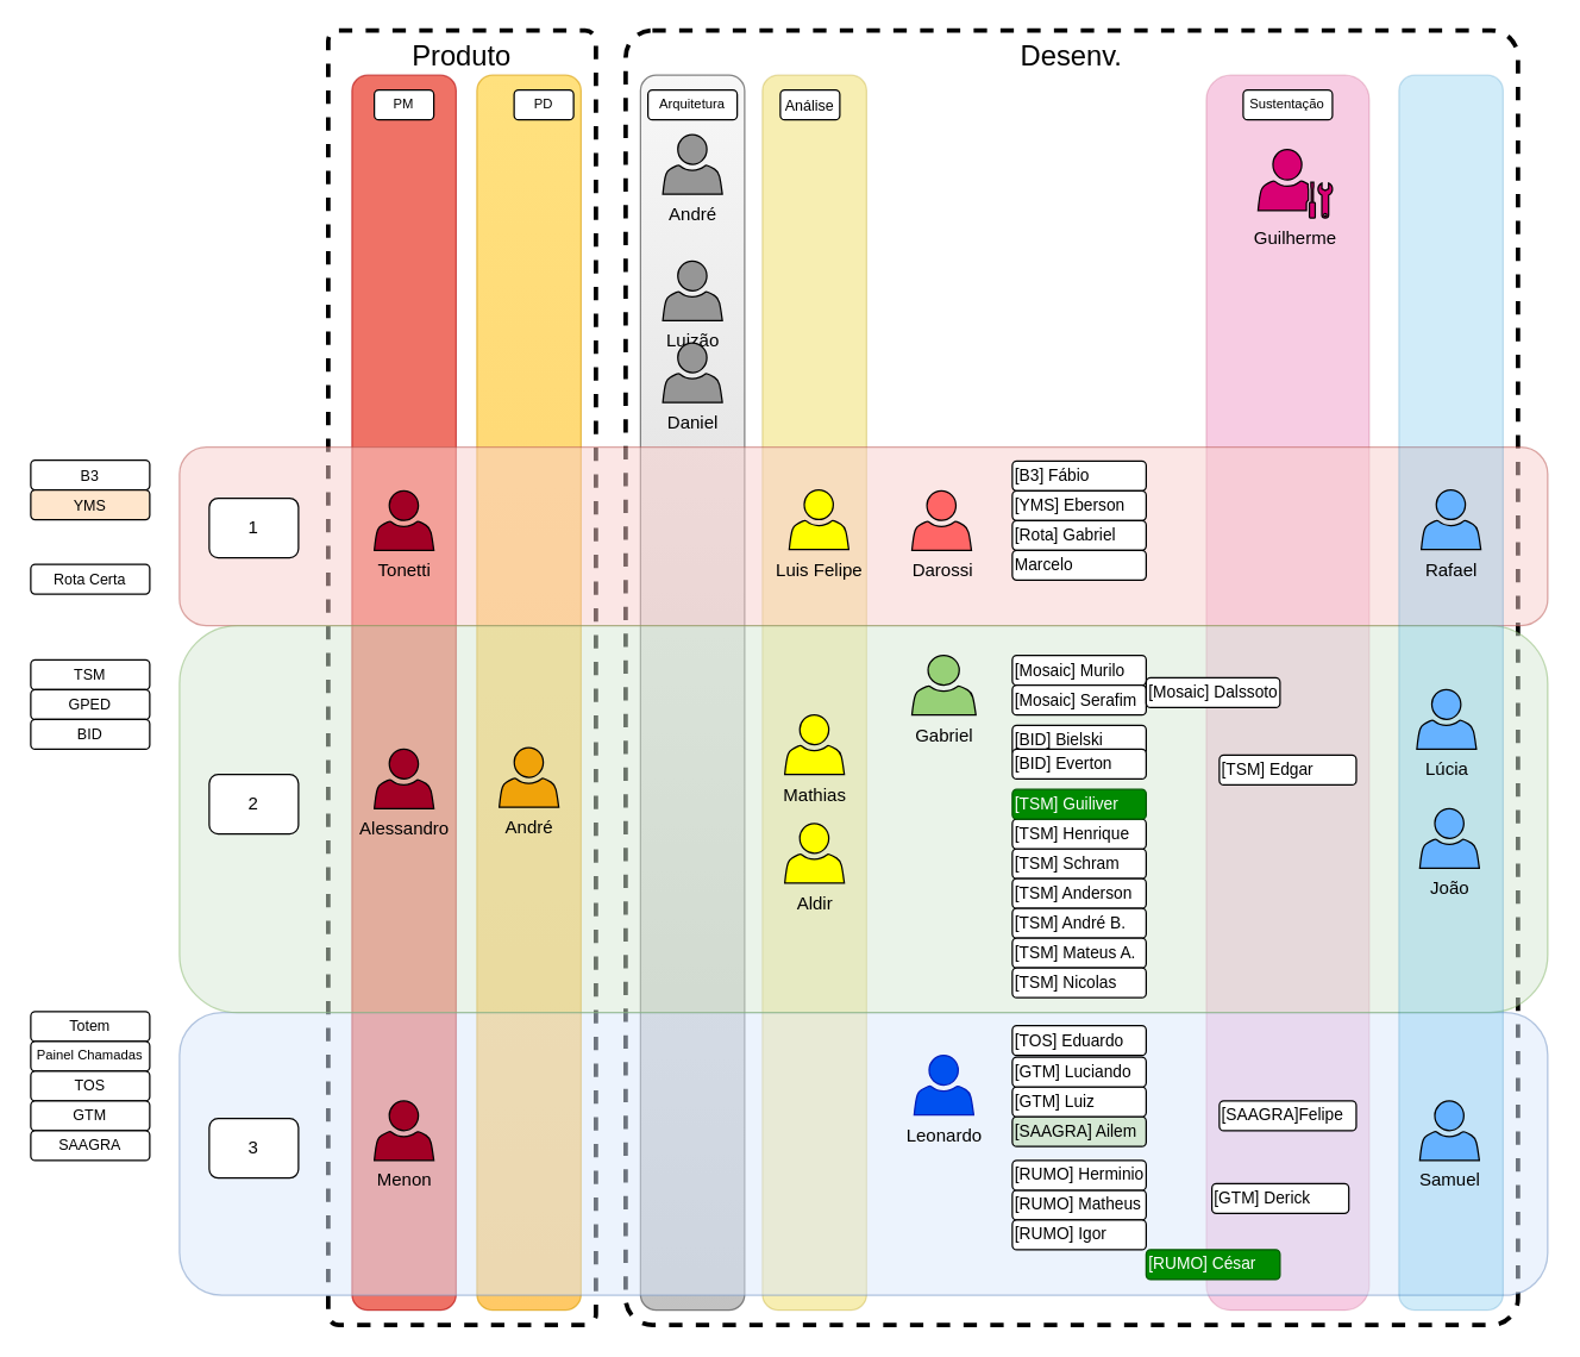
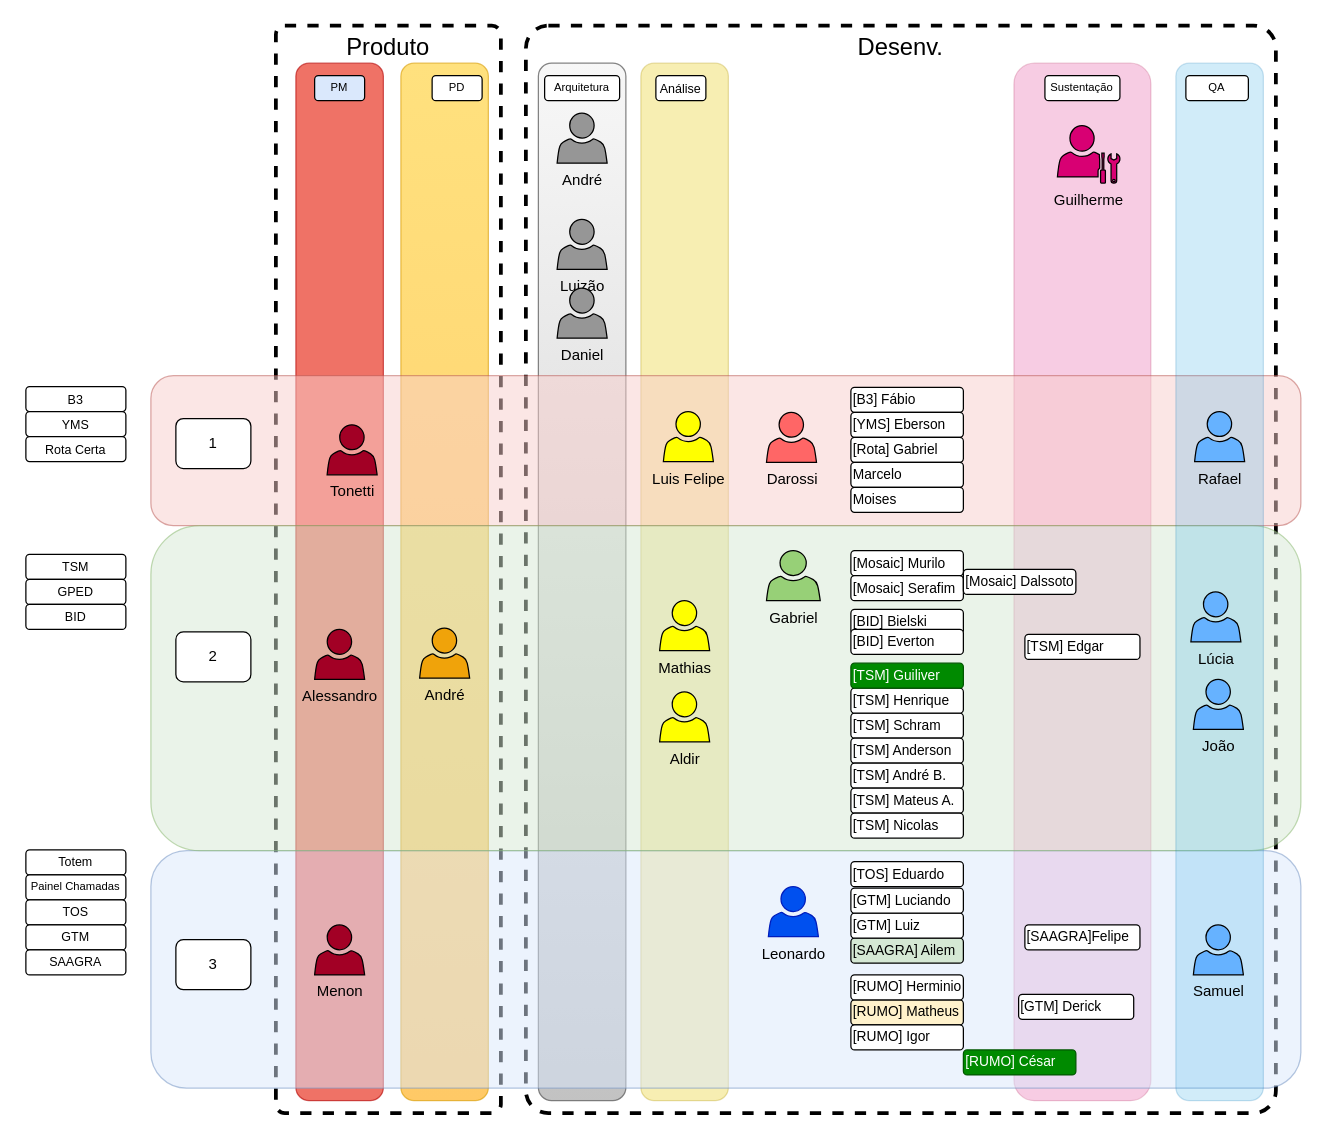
- <mxCell id="29" value="PM" style="rounded=1;whiteSpace=wrap;html=1;fontSize=9;" parent="1" vertex="1"><mxGeometry x="251" y="60" width="40" height="20" as="geometry" /></mxCell>
+ <mxCell id="29" value="PM" style="rounded=1;whiteSpace=wrap;html=1;fontSize=9;fillColor=#dae8fc;" parent="1" vertex="1"><mxGeometry x="251" y="60" width="40" height="20" as="geometry" /></mxCell>
+ <mxCell id="39" value="QA" style="rounded=1;whiteSpace=wrap;html=1;fillColor=#FFFFFF;fontSize=9;" parent="1" vertex="1"><mxGeometry x="948" y="60" width="50" height="20" as="geometry" /></mxCell>
- <mxCell id="19" value="YMS" style="rounded=1;whiteSpace=wrap;html=1;fontSize=10;fillColor=#ffe6cc;" parent="1" vertex="1"><mxGeometry x="20" y="328.76" width="80" height="20" as="geometry" /></mxCell>
+ <mxCell id="19" value="YMS" style="rounded=1;whiteSpace=wrap;html=1;fontSize=10;" parent="1" vertex="1"><mxGeometry x="20" y="328.76" width="80" height="20" as="geometry" /></mxCell>
- <mxCell id="35" value="Tonetti" style="sketch=0;pointerEvents=1;shadow=0;dashed=0;html=1;labelPosition=center;verticalLabelPosition=bottom;verticalAlign=top;outlineConnect=0;align=center;shape=mxgraph.office.users.user;fillColor=#a20025;fontColor=#000000;strokeColor=#000000;" parent="1" vertex="1"><mxGeometry x="251" y="329.38" width="40" height="40" as="geometry" /></mxCell>
+ <mxCell id="35" value="Tonetti" style="sketch=0;pointerEvents=1;shadow=0;dashed=0;html=1;labelPosition=center;verticalLabelPosition=bottom;verticalAlign=top;outlineConnect=0;align=center;shape=mxgraph.office.users.user;fillColor=#a20025;fontColor=#000000;strokeColor=#000000;" parent="1" vertex="1"><mxGeometry x="261" y="339.38" width="40" height="40" as="geometry" /></mxCell>
- <mxCell id="22" value="Rota Certa" style="rounded=1;whiteSpace=wrap;html=1;fontSize=10;" parent="1" vertex="1"><mxGeometry x="20" y="378.76" width="80" height="20" as="geometry" /></mxCell>
+ <mxCell id="22" value="Rota Certa" style="rounded=1;whiteSpace=wrap;html=1;fontSize=10;" parent="1" vertex="1"><mxGeometry x="20" y="348.76" width="80" height="20" as="geometry" /></mxCell>
+ <mxCell id="53" value="Moises" style="rounded=1;whiteSpace=wrap;html=1;fontSize=11;align=left;" parent="1" vertex="1"><mxGeometry x="680" y="389.38" width="90" height="20" as="geometry" /></mxCell>
- <mxCell id="46" value="&lt;font color=&quot;#000000&quot;&gt;Lúcia&lt;/font&gt;" style="sketch=0;pointerEvents=1;shadow=0;dashed=0;html=1;labelPosition=center;verticalLabelPosition=bottom;verticalAlign=top;outlineConnect=0;align=center;shape=mxgraph.office.users.user;fillColor=#66B2FF;fontColor=#ffffff;strokeColor=#000000;" parent="1" vertex="1"><mxGeometry x="952" y="463" width="40" height="40" as="geometry" /></mxCell>
+ <mxCell id="46" value="&lt;font color=&quot;#000000&quot;&gt;Lúcia&lt;/font&gt;" style="sketch=0;pointerEvents=1;shadow=0;dashed=0;html=1;labelPosition=center;verticalLabelPosition=bottom;verticalAlign=top;outlineConnect=0;align=center;shape=mxgraph.office.users.user;fillColor=#66B2FF;fontColor=#ffffff;strokeColor=#000000;" parent="1" vertex="1"><mxGeometry x="952" y="473" width="40" height="40" as="geometry" /></mxCell>
- <mxCell id="28" value="2" style="rounded=1;whiteSpace=wrap;html=1;fillColor=#FFFFFF;" parent="1" vertex="1"><mxGeometry x="140" y="520" width="60" height="40" as="geometry" /></mxCell>
+ <mxCell id="28" value="2" style="rounded=1;whiteSpace=wrap;html=1;fillColor=#FFFFFF;" parent="1" vertex="1"><mxGeometry x="140" y="505" width="60" height="40" as="geometry" /></mxCell>
- <mxCell id="54" value="[RUMO] Matheus" style="rounded=1;whiteSpace=wrap;html=1;fontSize=11;align=left;" parent="1" vertex="1"><mxGeometry x="680" y="799.43" width="90" height="20" as="geometry" /></mxCell>
+ <mxCell id="54" value="[RUMO] Matheus" style="rounded=1;whiteSpace=wrap;html=1;fontSize=11;align=left;fillColor=#fff2cc;" parent="1" vertex="1"><mxGeometry x="680" y="799.43" width="90" height="20" as="geometry" /></mxCell>
